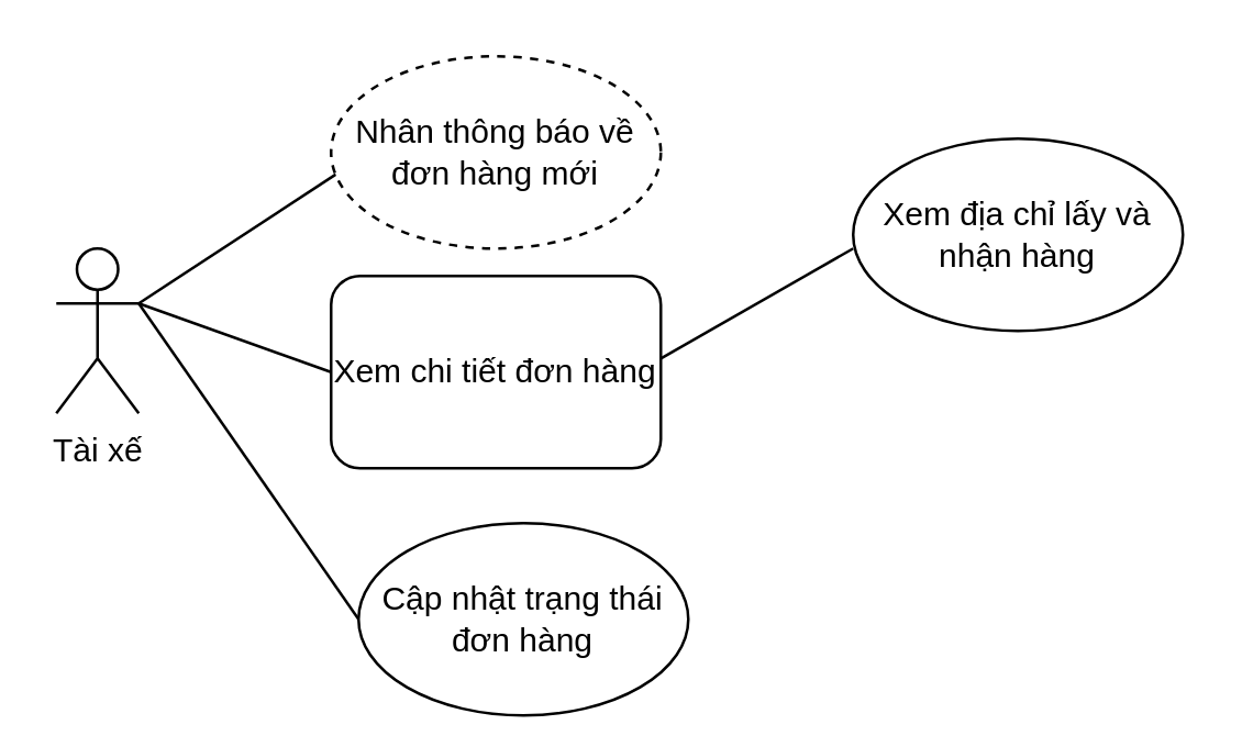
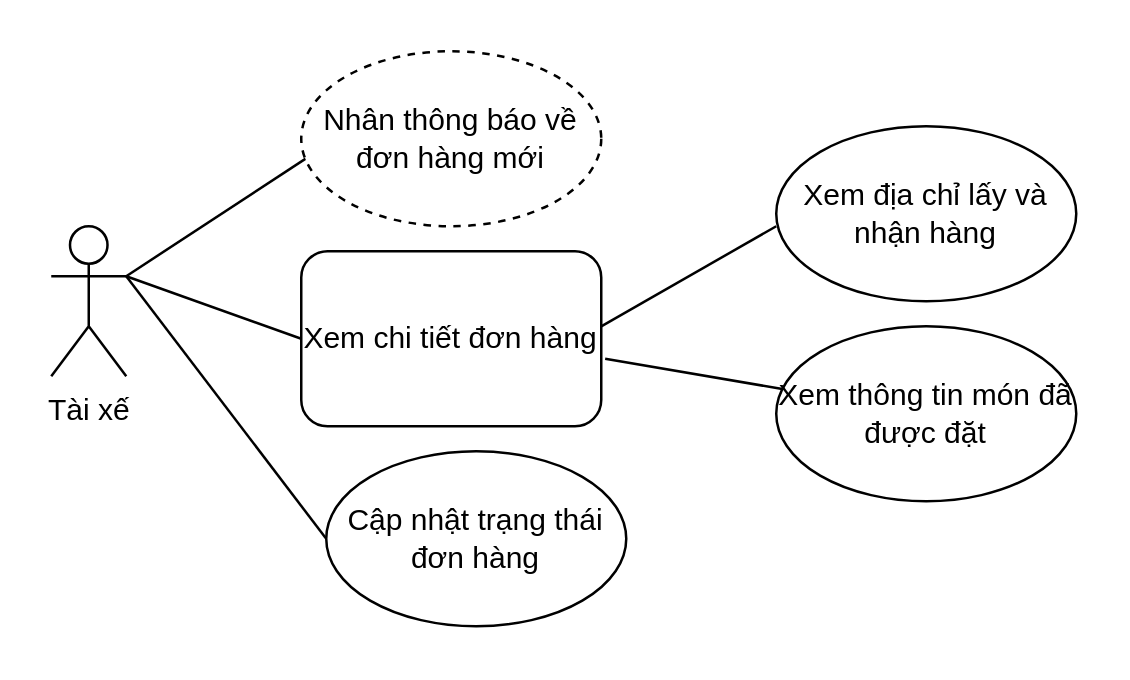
+ <mxCell id="12" value="" style="endArrow=none;html=1;rounded=0;exitX=1.013;exitY=0.614;exitDx=0;exitDy=0;exitPerimeter=0;" edge="1" parent="1" source="6" target="11"><mxGeometry width="50" height="50" relative="1" as="geometry"><mxPoint x="250" y="140" as="sourcePoint" /><mxPoint x="320" y="100" as="targetPoint" /></mxGeometry></mxCell>
+ <mxCell id="11" value="Xem thông tin món đã được đặt" style="ellipse;whiteSpace=wrap;html=1;" vertex="1" parent="1"><mxGeometry x="310" y="130" width="120" height="70" as="geometry" /></mxCell>
- <mxCell id="8" value="Cập nhật trạng thái đơn hàng" style="ellipse;whiteSpace=wrap;html=1;" vertex="1" parent="1"><mxGeometry x="130" y="190" width="120" height="70" as="geometry" /></mxCell>
+ <mxCell id="8" value="Cập nhật trạng thái đơn hàng" style="ellipse;whiteSpace=wrap;html=1;" vertex="1" parent="1"><mxGeometry x="130" y="180" width="120" height="70" as="geometry" /></mxCell>
